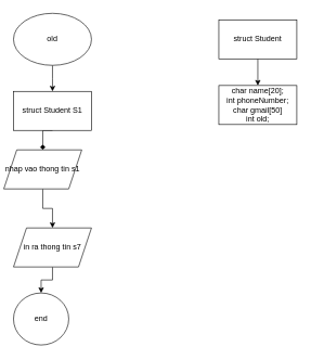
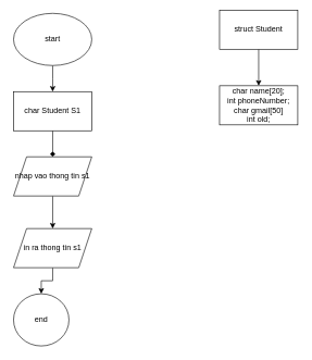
- <mxCell id="3" value="old" style="ellipse;whiteSpace=wrap;html=1;" vertex="1" parent="1"><mxGeometry x="20" y="20" width="120" height="80" as="geometry" /></mxCell>
+ <mxCell id="3" value="start" style="ellipse;whiteSpace=wrap;html=1;" vertex="1" parent="1"><mxGeometry x="20" y="20" width="120" height="80" as="geometry" /></mxCell>
- <mxCell id="5" value="struct Student&lt;br&gt;" style="rounded=0;whiteSpace=wrap;html=1;" vertex="1" parent="1"><mxGeometry x="336" y="30" width="120" height="60" as="geometry" /></mxCell>
+ <mxCell id="5" value="struct Student&lt;br&gt;" style="rounded=0;whiteSpace=wrap;html=1;" vertex="1" parent="1"><mxGeometry x="336" y="15" width="120" height="60" as="geometry" /></mxCell>
- <mxCell id="8" value="struct Student S1" style="rounded=0;whiteSpace=wrap;html=1;" vertex="1" parent="1"><mxGeometry x="20" y="140" width="120" height="60" as="geometry" /></mxCell>
+ <mxCell id="8" value="char Student S1" style="rounded=0;whiteSpace=wrap;html=1;" vertex="1" parent="1"><mxGeometry x="20" y="140" width="120" height="60" as="geometry" /></mxCell>
- <mxCell id="10" value="nhap vao thong tin s1&lt;br&gt;" style="shape=parallelogram;perimeter=parallelogramPerimeter;whiteSpace=wrap;html=1;fixedSize=1;" vertex="1" parent="1"><mxGeometry x="5" y="230" width="120" height="60" as="geometry" /></mxCell>
+ <mxCell id="10" value="nhap vao thong tin s1&lt;br&gt;" style="shape=parallelogram;perimeter=parallelogramPerimeter;whiteSpace=wrap;html=1;fixedSize=1;" vertex="1" parent="1"><mxGeometry x="20" y="240" width="120" height="60" as="geometry" /></mxCell>
- <mxCell id="12" value="in ra thong tin s7" style="shape=parallelogram;perimeter=parallelogramPerimeter;whiteSpace=wrap;html=1;fixedSize=1;" vertex="1" parent="1"><mxGeometry x="20" y="350" width="120" height="60" as="geometry" /></mxCell>
+ <mxCell id="12" value="in ra thong tin s1" style="shape=parallelogram;perimeter=parallelogramPerimeter;whiteSpace=wrap;html=1;fixedSize=1;" vertex="1" parent="1"><mxGeometry x="20" y="350" width="120" height="60" as="geometry" /></mxCell>
